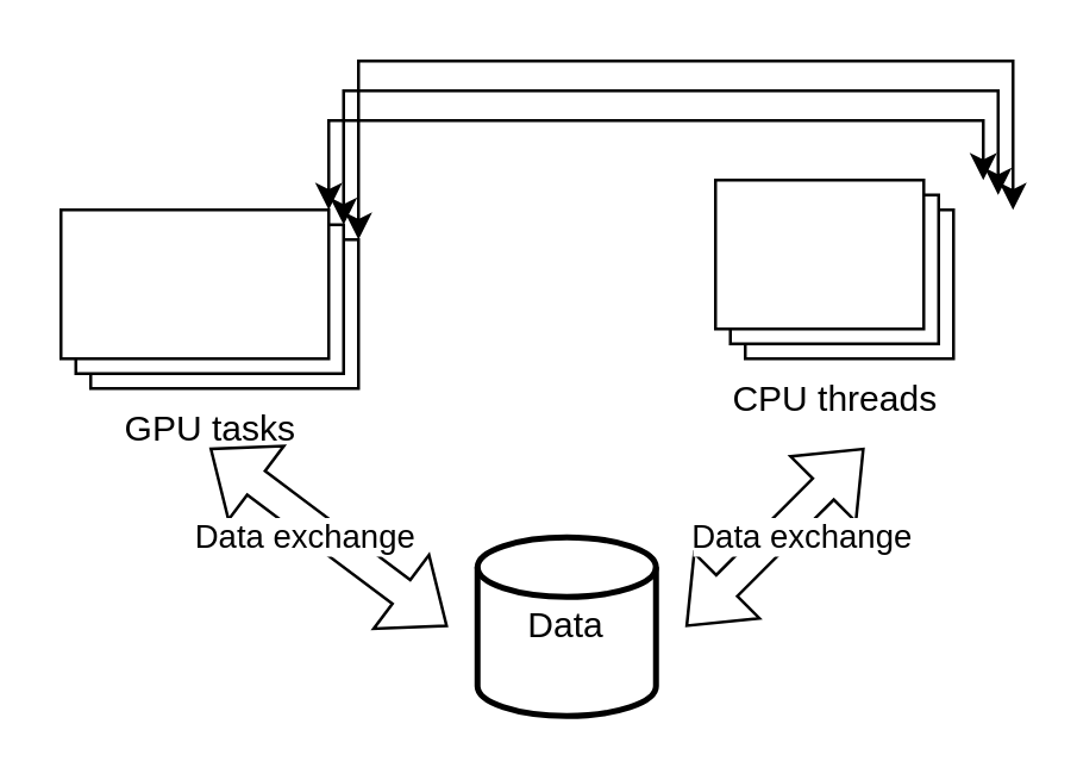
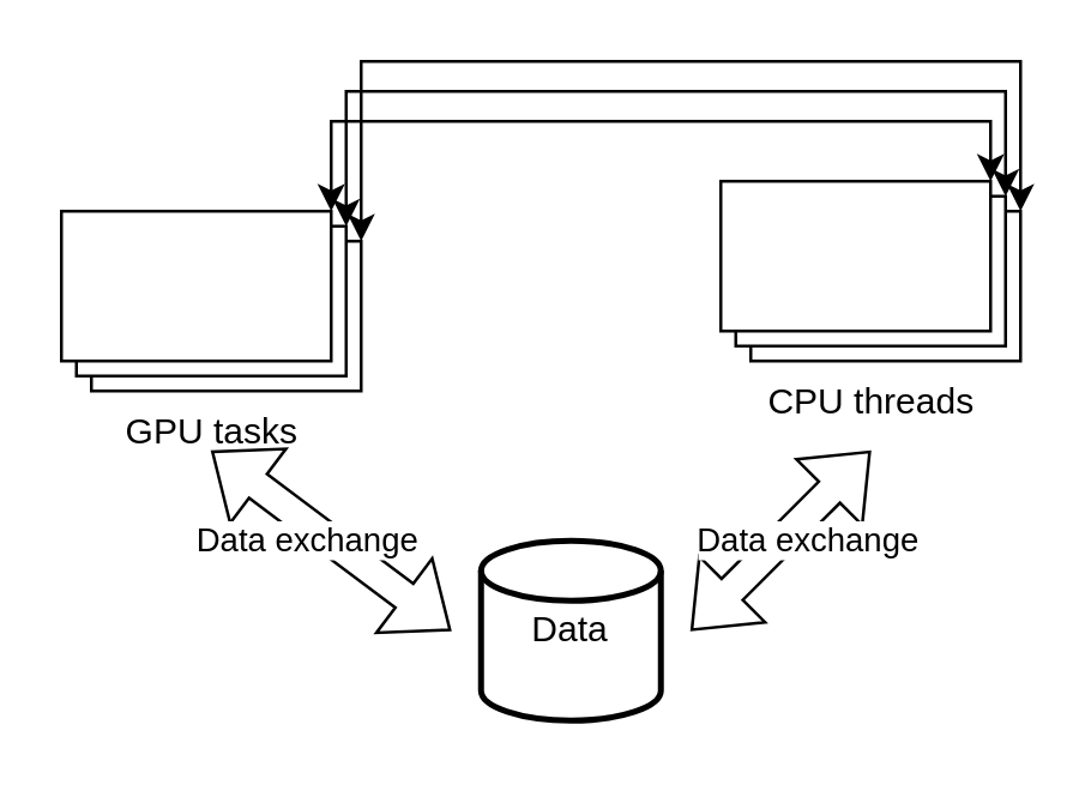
- <mxCell id="6" value="CPU threads" style="verticalLabelPosition=bottom;verticalAlign=top;html=1;shape=mxgraph.basic.layered_rect;dx=10;outlineConnect=0;" parent="1" vertex="1"><mxGeometry x="240" y="60" width="80" height="60" as="geometry" /></mxCell>
+ <mxCell id="6" value="CPU threads" style="verticalLabelPosition=bottom;verticalAlign=top;html=1;shape=mxgraph.basic.layered_rect;dx=10;outlineConnect=0;" parent="1" vertex="1"><mxGeometry x="240" y="60" width="100" height="60" as="geometry" /></mxCell>
